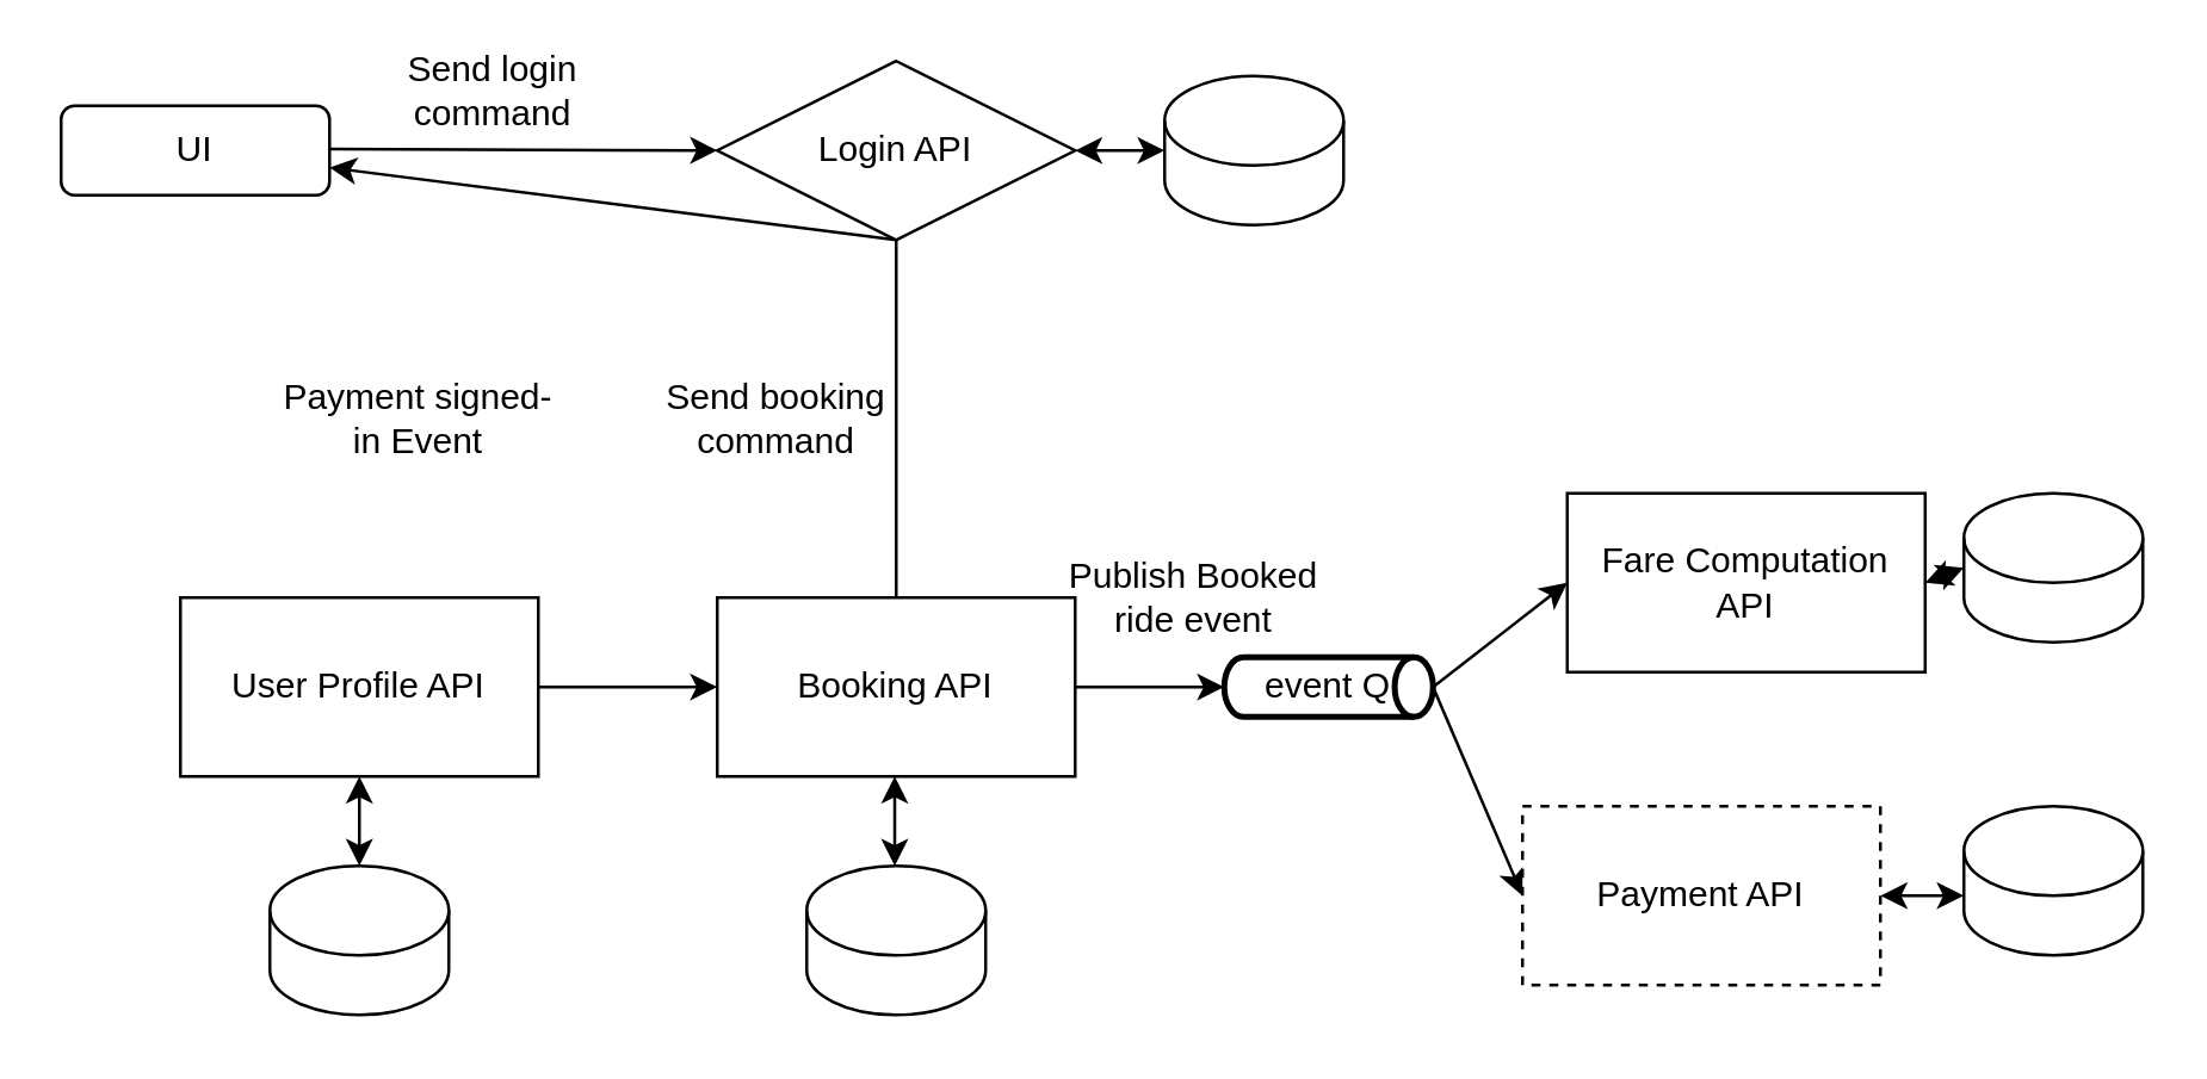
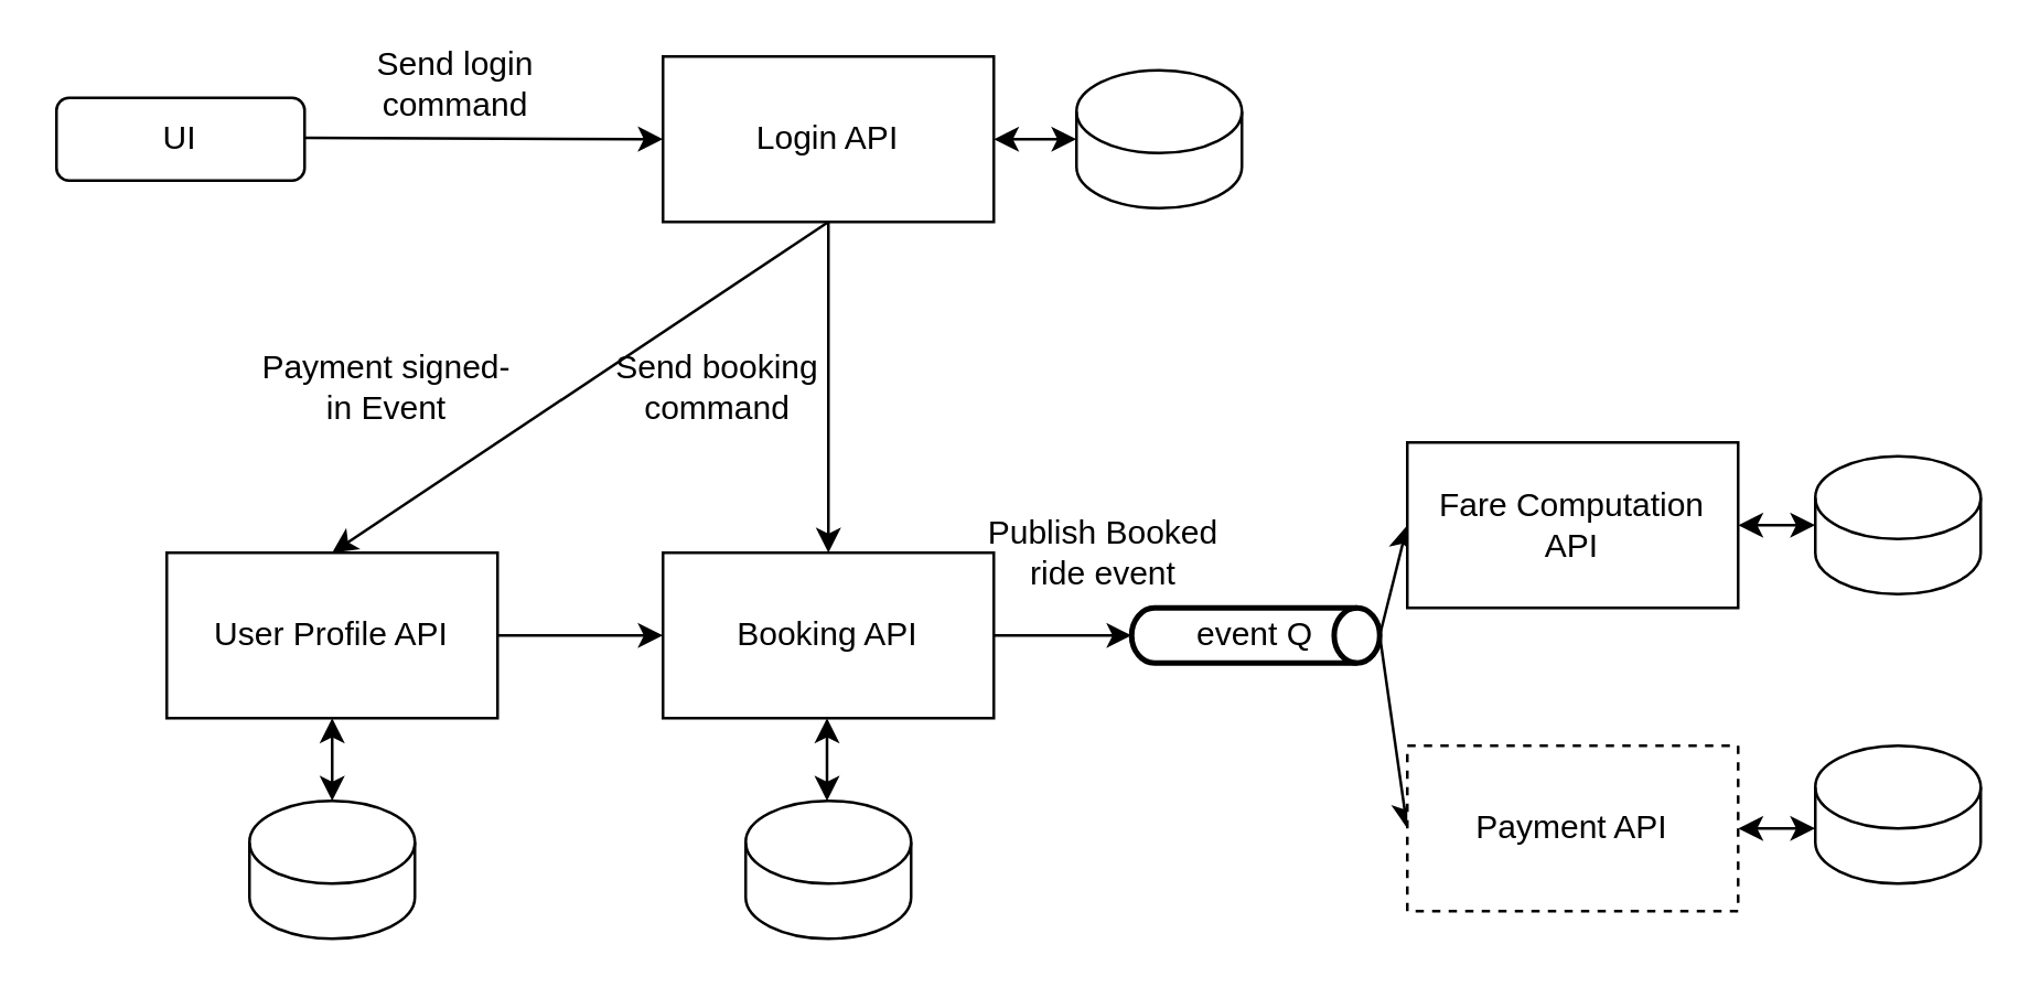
- <mxCell id="2" value="Login API" style="rhombus;whiteSpace=wrap;html=1;" parent="1" vertex="1"><mxGeometry x="240" y="20" width="120" height="60" as="geometry" /></mxCell>
+ <mxCell id="2" value="Login API" style="rounded=0;whiteSpace=wrap;html=1;" parent="1" vertex="1"><mxGeometry x="240" y="20" width="120" height="60" as="geometry" /></mxCell>
- <mxCell id="18" value="" style="endArrow=classic;html=1;exitX=0.5;exitY=1;exitDx=0;exitDy=0;" parent="1" source="2" target="12" edge="1"><mxGeometry width="50" height="50" relative="1" as="geometry"><mxPoint x="120" y="100" as="sourcePoint" /><mxPoint x="190" y="110" as="targetPoint" /></mxGeometry></mxCell>
+ <mxCell id="18" value="" style="endArrow=classic;html=1;entryX=0.5;entryY=0;entryDx=0;entryDy=0;exitX=0.5;exitY=1;exitDx=0;exitDy=0;" parent="1" source="2" target="25" edge="1"><mxGeometry width="50" height="50" relative="1" as="geometry"><mxPoint x="120" y="100" as="sourcePoint" /><mxPoint x="190" y="110" as="targetPoint" /></mxGeometry></mxCell>
- <mxCell id="27" value="Fare Computation API" style="rounded=0;whiteSpace=wrap;html=1;" vertex="1" parent="1"><mxGeometry x="525" y="165" width="120" height="60" as="geometry" /></mxCell>
+ <mxCell id="27" value="Fare Computation API" style="rounded=0;whiteSpace=wrap;html=1;" vertex="1" parent="1"><mxGeometry x="510" y="160" width="120" height="60" as="geometry" /></mxCell>
- <mxCell id="16" value="" style="endArrow=none;html=1;exitX=0.5;exitY=1;exitDx=0;exitDy=0;entryX=0.5;entryY=0;entryDx=0;entryDy=0;" parent="1" source="2" target="26" edge="1"><mxGeometry width="50" height="50" relative="1" as="geometry"><mxPoint x="350" y="200" as="sourcePoint" /><mxPoint x="400" y="150" as="targetPoint" /></mxGeometry></mxCell>
+ <mxCell id="16" value="" style="endArrow=classic;html=1;exitX=0.5;exitY=1;exitDx=0;exitDy=0;entryX=0.5;entryY=0;entryDx=0;entryDy=0;" parent="1" source="2" target="26" edge="1"><mxGeometry width="50" height="50" relative="1" as="geometry"><mxPoint x="350" y="200" as="sourcePoint" /><mxPoint x="400" y="150" as="targetPoint" /></mxGeometry></mxCell>
- <mxCell id="22" value="event Q" style="strokeWidth=2;html=1;shape=mxgraph.flowchart.direct_data;whiteSpace=wrap;align=center;" parent="1" vertex="1"><mxGeometry x="410" y="220" width="70" height="20" as="geometry" /></mxCell>
+ <mxCell id="22" value="event Q" style="strokeWidth=2;html=1;shape=mxgraph.flowchart.direct_data;whiteSpace=wrap;align=center;" parent="1" vertex="1"><mxGeometry x="410" y="220" width="90" height="20" as="geometry" /></mxCell>
